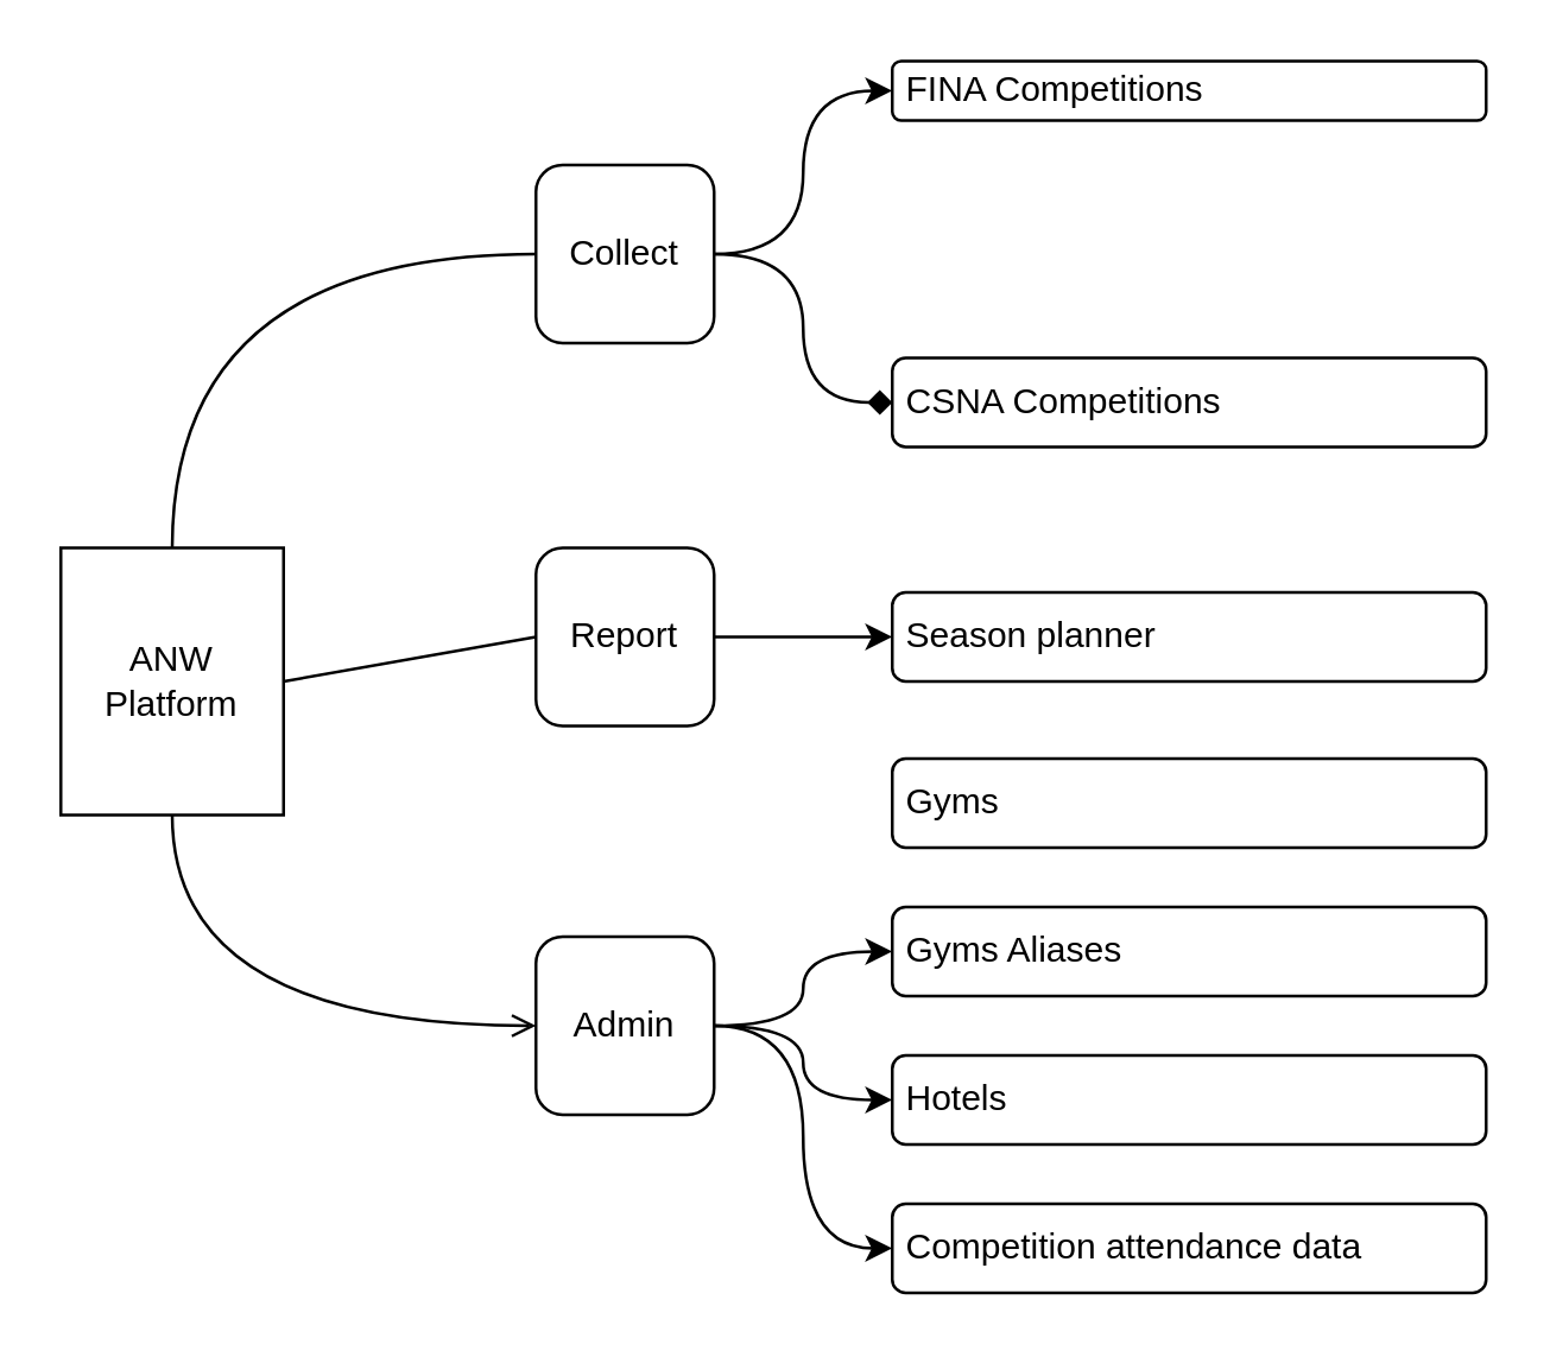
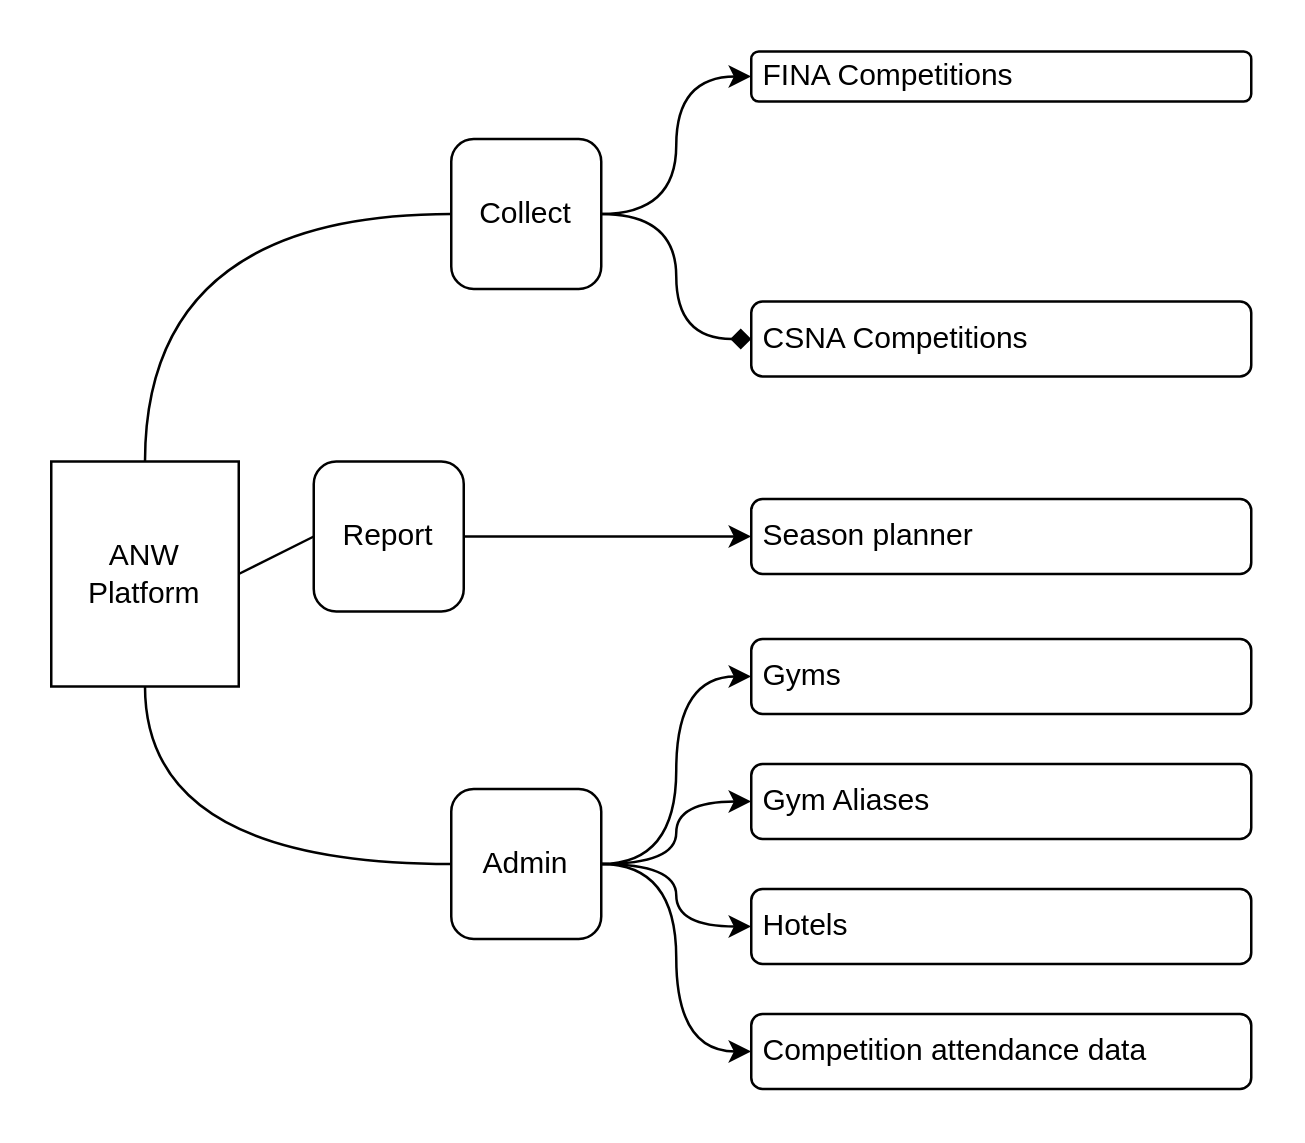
- <mxCell id="12" value="Report" style="rounded=1;whiteSpace=wrap;html=1;fillColor=default;fontColor=#000000;fontStyle=0;gradientColor=none;" vertex="1" parent="1"><mxGeometry x="180" y="184" width="60" height="60" as="geometry" /></mxCell>
+ <mxCell id="12" value="Report" style="rounded=1;whiteSpace=wrap;html=1;fillColor=default;fontColor=#000000;fontStyle=0;gradientColor=none;" vertex="1" parent="1"><mxGeometry x="125" y="184" width="60" height="60" as="geometry" /></mxCell>
+ <mxCell id="9" style="edgeStyle=orthogonalEdgeStyle;rounded=0;orthogonalLoop=1;jettySize=auto;html=1;entryX=1;entryY=0.5;entryDx=0;entryDy=0;startArrow=classic;startFill=1;endArrow=none;endFill=0;curved=1;exitX=0;exitY=0.5;exitDx=0;exitDy=0;" parent="1" source="18" target="11" edge="1"><mxGeometry relative="1" as="geometry"><mxPoint x="350" y="353.034" as="sourcePoint" /><mxPoint x="227" y="344.8" as="targetPoint" /></mxGeometry></mxCell>
- <mxCell id="20" value="Gyms Aliases" style="rounded=1;whiteSpace=wrap;html=1;fillColor=default;fontColor=#000000;fontStyle=0;gradientColor=none;align=left;spacingLeft=3;" vertex="1" parent="1"><mxGeometry x="300" y="305" width="200" height="30" as="geometry" /></mxCell>
+ <mxCell id="20" value="Gym Aliases" style="rounded=1;whiteSpace=wrap;html=1;fillColor=default;fontColor=#000000;fontStyle=0;gradientColor=none;align=left;spacingLeft=3;" vertex="1" parent="1"><mxGeometry x="300" y="305" width="200" height="30" as="geometry" /></mxCell>
- <mxCell id="8" style="edgeStyle=orthogonalEdgeStyle;rounded=0;orthogonalLoop=1;jettySize=auto;html=1;entryX=0;entryY=0.5;entryDx=0;entryDy=0;curved=1;exitX=0.5;exitY=1;exitDx=0;exitDy=0;endArrow=open;endFill=0;" parent="1" source="3" target="11" edge="1"><mxGeometry relative="1" as="geometry"><mxPoint x="147" y="369.8" as="targetPoint" /></mxGeometry></mxCell>
+ <mxCell id="8" style="edgeStyle=orthogonalEdgeStyle;rounded=0;orthogonalLoop=1;jettySize=auto;html=1;entryX=0;entryY=0.5;entryDx=0;entryDy=0;curved=1;exitX=0.5;exitY=1;exitDx=0;exitDy=0;endArrow=none;endFill=0;" parent="1" source="3" target="11" edge="1"><mxGeometry relative="1" as="geometry"><mxPoint x="147" y="369.8" as="targetPoint" /></mxGeometry></mxCell>
